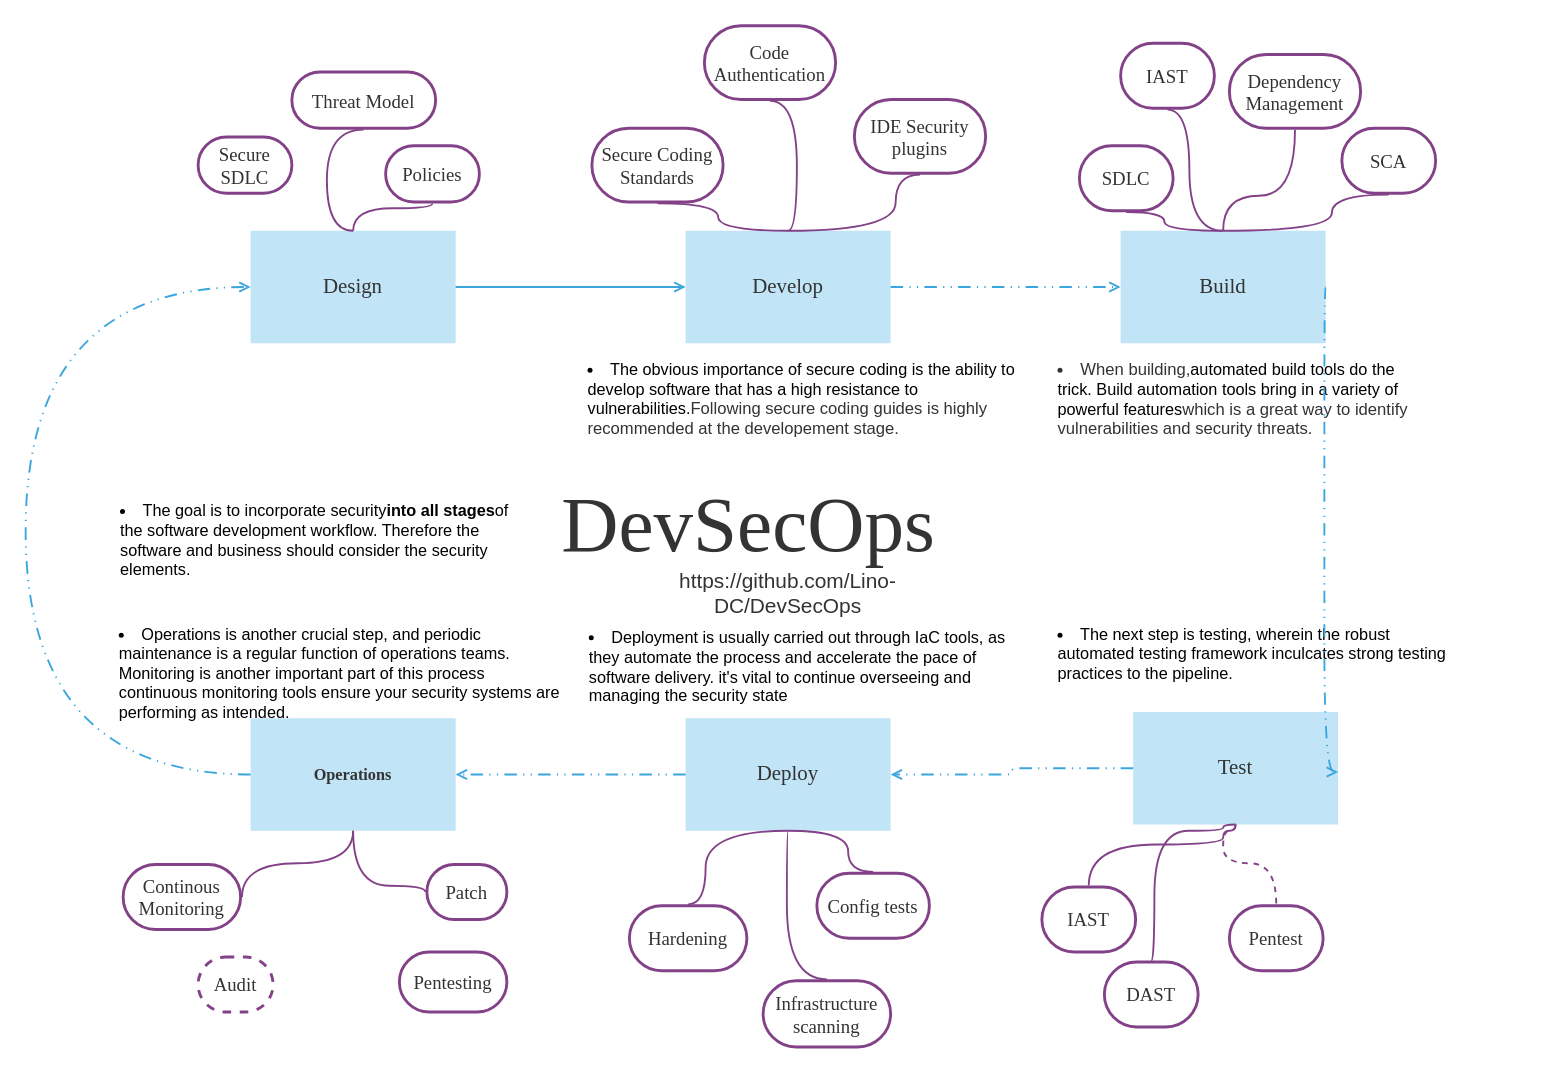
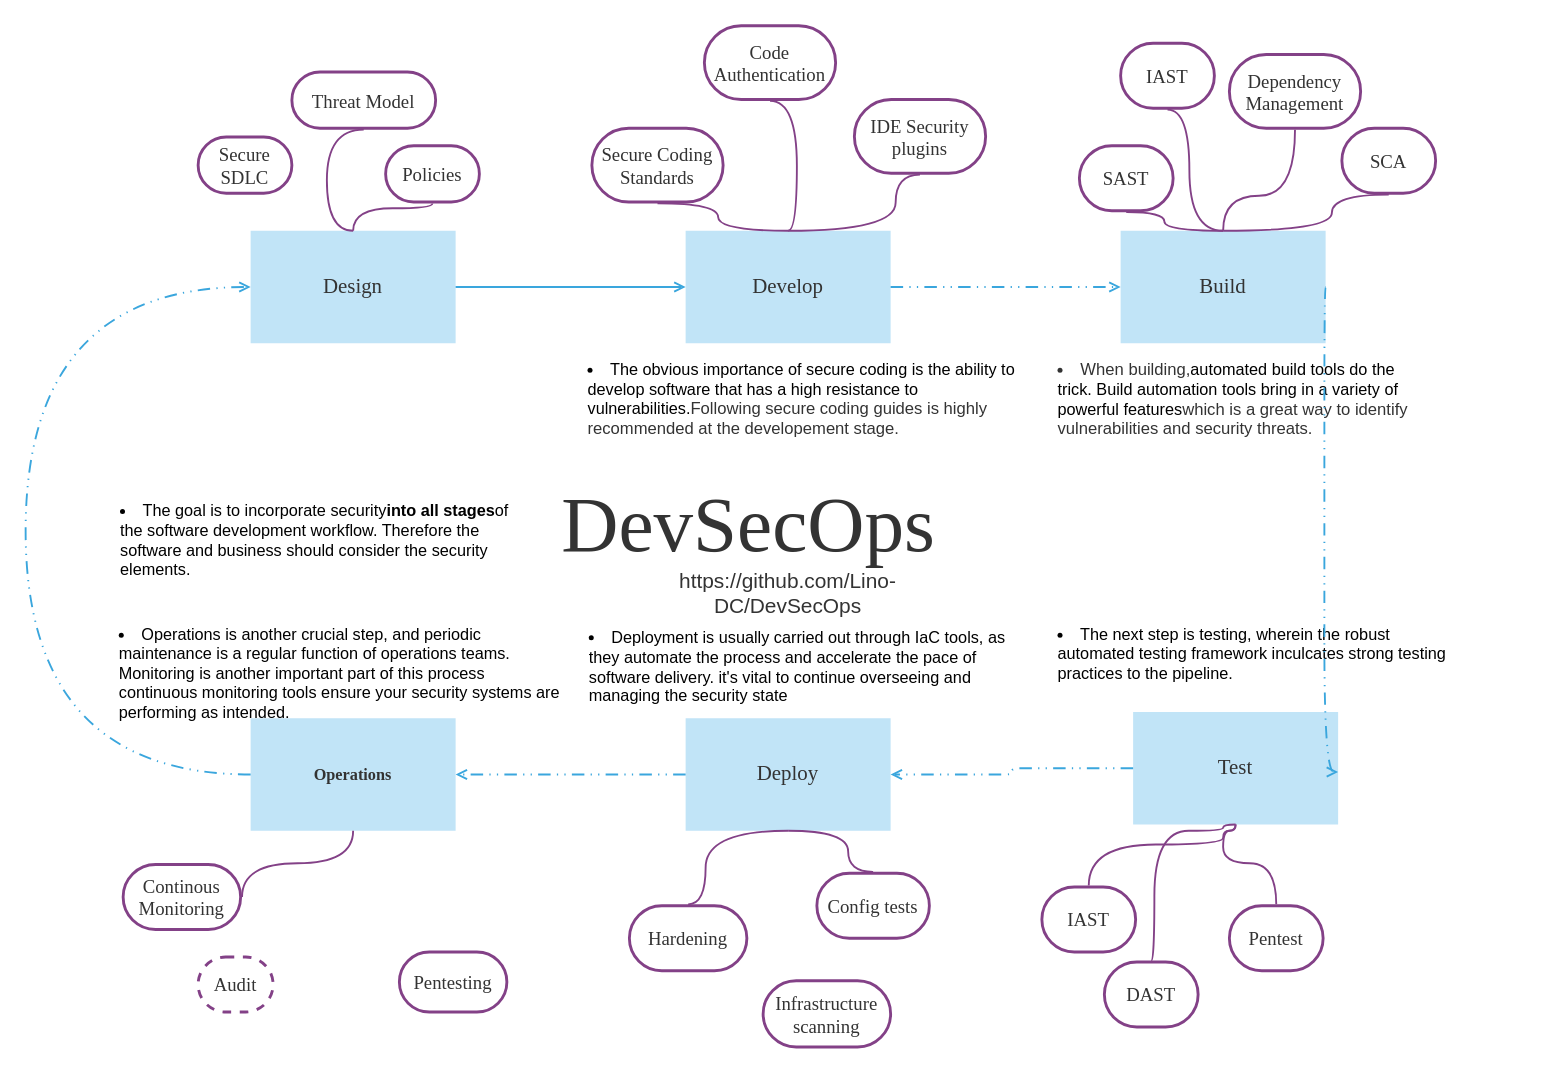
- <mxCell id="34" value="SDLC" style="html=1;overflow=block;blockSpacing=1;whiteSpace=wrap;rounded=1;arcSize=50;fontSize=15;fontFamily=Kirsty;fontColor=#333333;spacing=3.8;strokeColor=#834187;strokeOpacity=100;strokeWidth=2.3;" vertex="1" parent="1"><mxGeometry x="863" y="116" width="75" height="52" as="geometry" /></mxCell>
+ <mxCell id="34" value="SAST" style="html=1;overflow=block;blockSpacing=1;whiteSpace=wrap;rounded=1;arcSize=50;fontSize=15;fontFamily=Kirsty;fontColor=#333333;spacing=3.8;strokeColor=#834187;strokeOpacity=100;strokeWidth=2.3;" vertex="1" parent="1"><mxGeometry x="863" y="116" width="75" height="52" as="geometry" /></mxCell>
- <mxCell id="47" value="" style="html=1;jettySize=18;whiteSpace=wrap;fontSize=13;strokeColor=#834187;strokeOpacity=100;strokeWidth=1.5;rounded=1;arcSize=12;edgeStyle=orthogonalEdgeStyle;curved=1;startArrow=none;endArrow=none;exitX=0.5;exitY=1;exitPerimeter=0;entryX=0.5;entryY=-0.022;entryPerimeter=0;dashed=1;" edge="1" parent="1" source="13" target="46"><mxGeometry width="100" height="100" relative="1" as="geometry"><Array as="points"><mxPoint x="978" y="664" /><mxPoint x="1016" y="690" /><mxPoint x="1021" y="723" /></Array></mxGeometry></mxCell>
+ <mxCell id="47" value="" style="html=1;jettySize=18;whiteSpace=wrap;fontSize=13;strokeColor=#834187;strokeOpacity=100;strokeWidth=1.5;rounded=1;arcSize=12;edgeStyle=orthogonalEdgeStyle;curved=1;startArrow=none;endArrow=none;exitX=0.5;exitY=1;exitPerimeter=0;entryX=0.5;entryY=-0.022;entryPerimeter=0;" edge="1" parent="1" source="13" target="46"><mxGeometry width="100" height="100" relative="1" as="geometry"><Array as="points"><mxPoint x="978" y="664" /><mxPoint x="1016" y="690" /><mxPoint x="1021" y="723" /></Array></mxGeometry></mxCell>
- <mxCell id="59" value="" style="html=1;jettySize=18;whiteSpace=wrap;fontSize=13;strokeColor=#834187;strokeOpacity=100;strokeWidth=1.5;rounded=1;arcSize=12;edgeStyle=orthogonalEdgeStyle;curved=1;startArrow=none;endArrow=none;exitX=0.5;exitY=1;exitPerimeter=0;entryX=-0.018;entryY=0.5;entryPerimeter=0;" edge="1" parent="1" source="11" target="57"><mxGeometry width="100" height="100" relative="1" as="geometry"><Array as="points"><mxPoint x="282" y="664" /><mxPoint x="296" y="708" /><mxPoint x="340" y="712" /></Array></mxGeometry></mxCell>
- <mxCell id="57" value="Patch" style="html=1;overflow=block;blockSpacing=1;whiteSpace=wrap;rounded=1;arcSize=50;fontSize=15;fontFamily=Kirsty;fontColor=#333333;spacing=3.8;strokeColor=#834187;strokeOpacity=100;strokeWidth=2.3;" vertex="1" parent="1"><mxGeometry x="341" y="691" width="64" height="44" as="geometry" /></mxCell>
- <mxCell id="53" value="" style="html=1;jettySize=18;whiteSpace=wrap;fontSize=13;strokeColor=#834187;strokeOpacity=100;strokeWidth=1.5;rounded=1;arcSize=12;edgeStyle=orthogonalEdgeStyle;curved=1;startArrow=none;endArrow=none;exitX=0.5;exitY=1;exitPerimeter=0;entryX=0.5;entryY=-0.021;entryPerimeter=0;" edge="1" parent="1" source="12" target="50"><mxGeometry width="100" height="100" relative="1" as="geometry"><Array as="points"><mxPoint x="630" y="664" /><mxPoint x="629" y="727" /><mxPoint x="661" y="783" /></Array></mxGeometry></mxCell>
